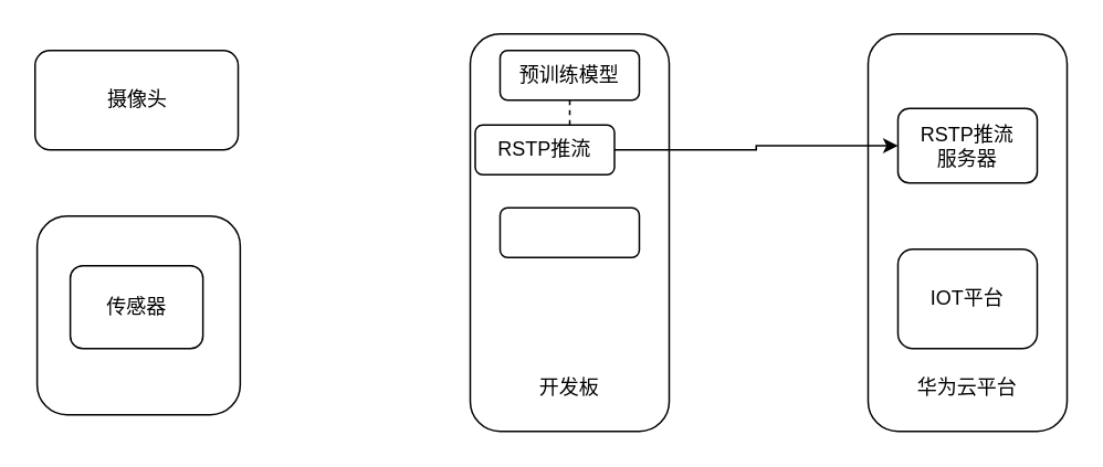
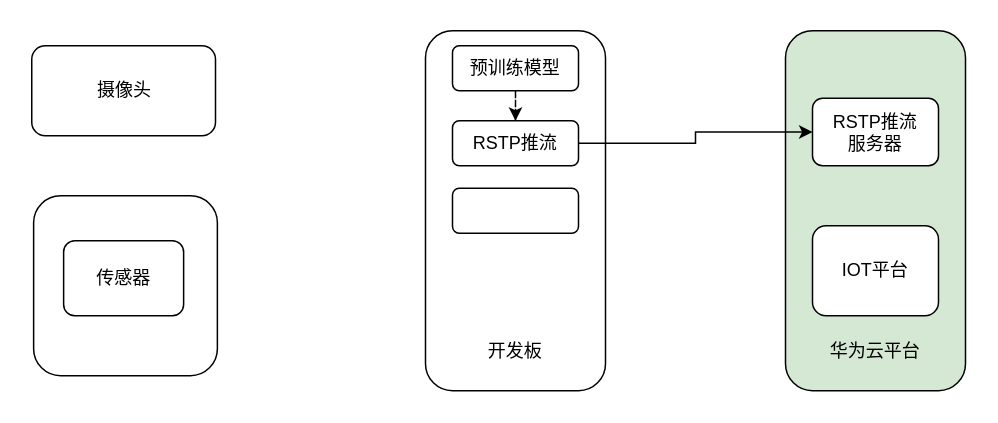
- <mxCell id="10" value="RSTP推流" style="rounded=1;whiteSpace=wrap;html=1;" vertex="1" parent="1"><mxGeometry x="286" y="75" width="84" height="30" as="geometry" /></mxCell>
+ <mxCell id="10" value="RSTP推流" style="rounded=1;whiteSpace=wrap;html=1;" vertex="1" parent="1"><mxGeometry x="301" y="80" width="84" height="30" as="geometry" /></mxCell>
- <mxCell id="6" value="&lt;br&gt;&lt;br&gt;&lt;br&gt;&lt;br&gt;&lt;br&gt;&lt;br&gt;&lt;br&gt;&lt;br&gt;&lt;br&gt;&lt;br&gt;&lt;br&gt;&lt;br&gt;&lt;br&gt;华为云平台" style="rounded=1;whiteSpace=wrap;html=1;" vertex="1" parent="1"><mxGeometry x="523" y="20" width="120" height="240" as="geometry" /></mxCell>
+ <mxCell id="6" value="&lt;br&gt;&lt;br&gt;&lt;br&gt;&lt;br&gt;&lt;br&gt;&lt;br&gt;&lt;br&gt;&lt;br&gt;&lt;br&gt;&lt;br&gt;&lt;br&gt;&lt;br&gt;&lt;br&gt;华为云平台" style="rounded=1;whiteSpace=wrap;html=1;fillColor=#d5e8d4;" vertex="1" parent="1"><mxGeometry x="523" y="20" width="120" height="240" as="geometry" /></mxCell>
